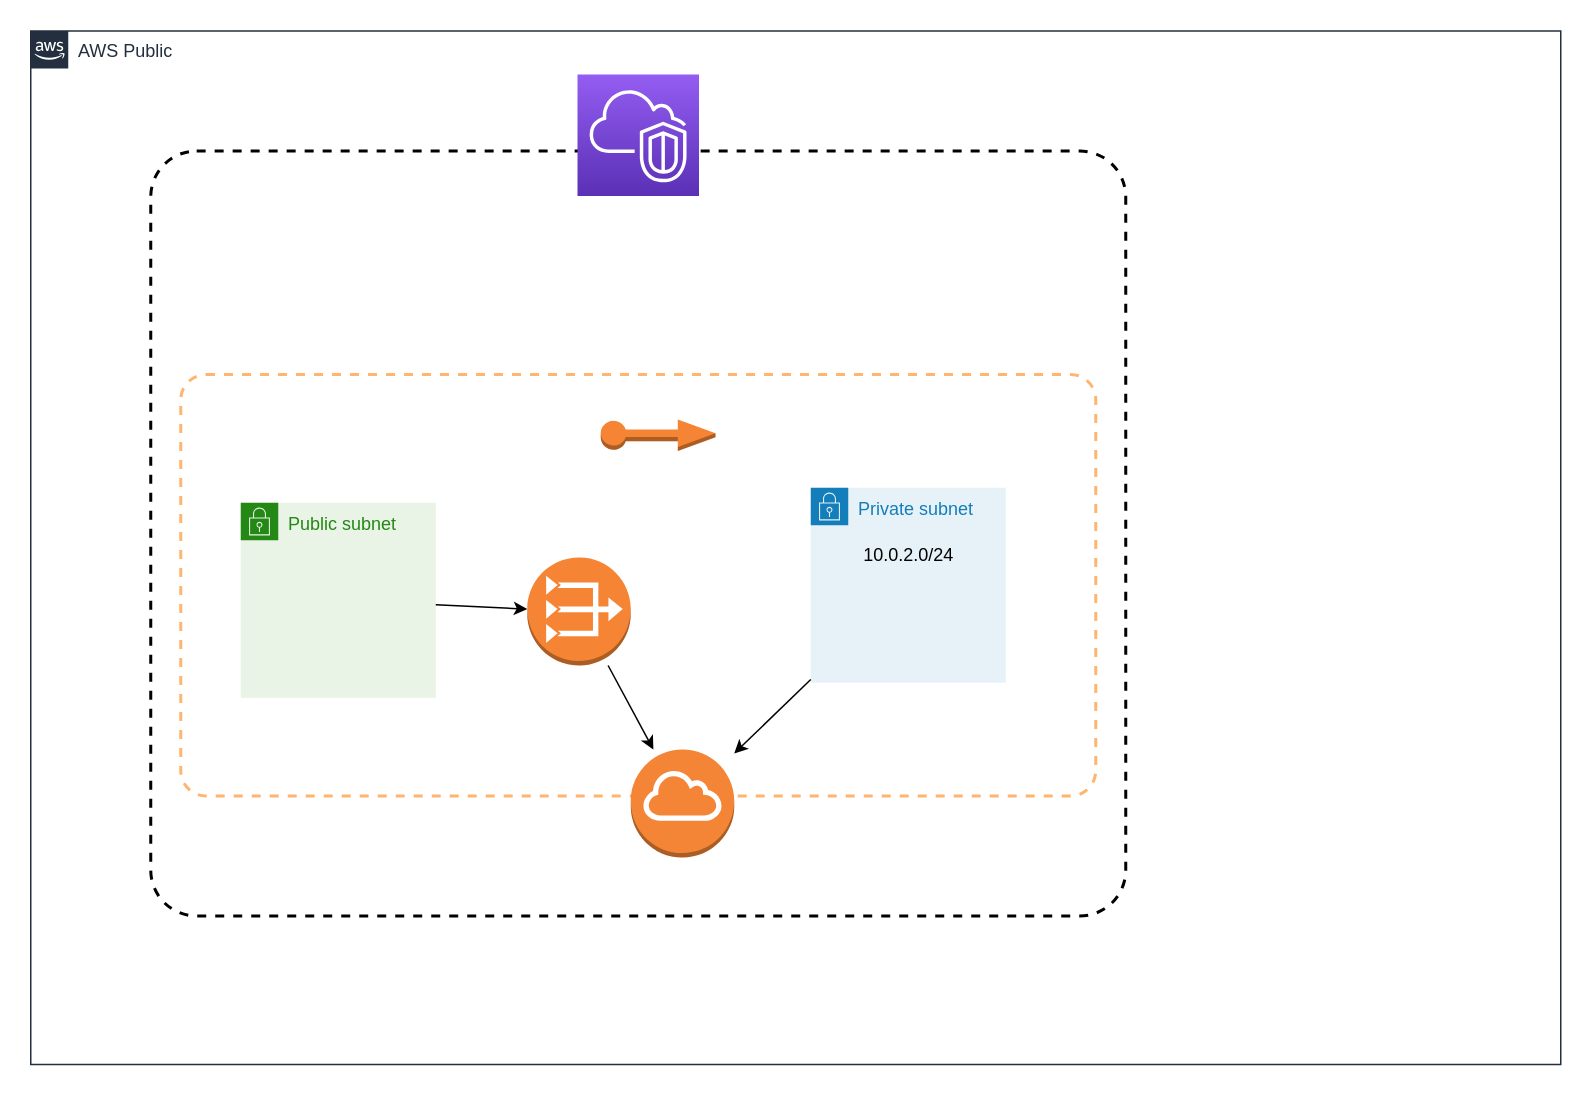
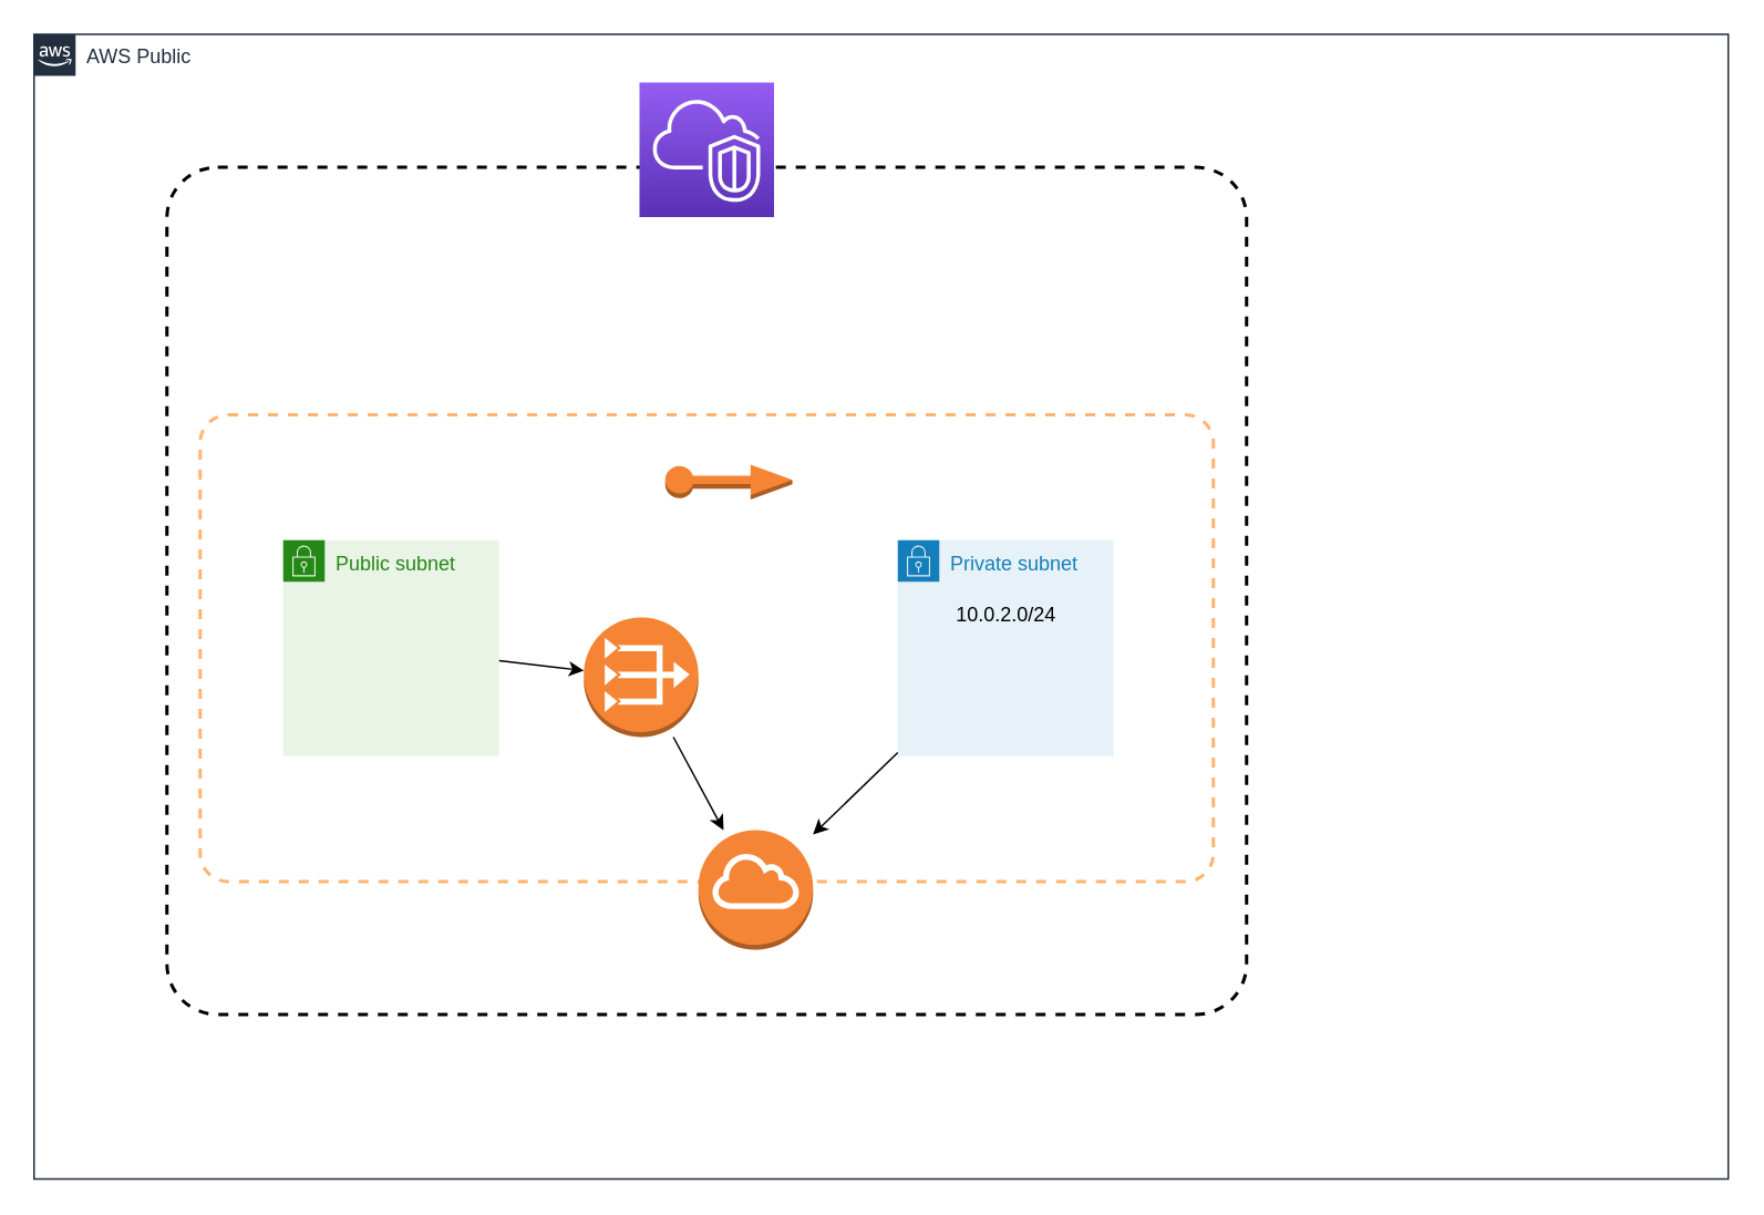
- <mxCell id="6" value="Public subnet" style="points=[[0,0],[0.25,0],[0.5,0],[0.75,0],[1,0],[1,0.25],[1,0.5],[1,0.75],[1,1],[0.75,1],[0.5,1],[0.25,1],[0,1],[0,0.75],[0,0.5],[0,0.25]];outlineConnect=0;gradientColor=none;html=1;whiteSpace=wrap;fontSize=12;fontStyle=0;container=1;pointerEvents=0;collapsible=0;recursiveResize=0;shape=mxgraph.aws4.group;grIcon=mxgraph.aws4.group_security_group;grStroke=0;strokeColor=#248814;fillColor=#E9F3E6;verticalAlign=top;align=left;spacingLeft=30;fontColor=#248814;dashed=0;" parent="2" vertex="1"><mxGeometry x="140" y="314.5" width="130" height="130" as="geometry" /></mxCell>
+ <mxCell id="6" value="Public subnet" style="points=[[0,0],[0.25,0],[0.5,0],[0.75,0],[1,0],[1,0.25],[1,0.5],[1,0.75],[1,1],[0.75,1],[0.5,1],[0.25,1],[0,1],[0,0.75],[0,0.5],[0,0.25]];outlineConnect=0;gradientColor=none;html=1;whiteSpace=wrap;fontSize=12;fontStyle=0;container=1;pointerEvents=0;collapsible=0;recursiveResize=0;shape=mxgraph.aws4.group;grIcon=mxgraph.aws4.group_security_group;grStroke=0;strokeColor=#248814;fillColor=#E9F3E6;verticalAlign=top;align=left;spacingLeft=30;fontColor=#248814;dashed=0;" parent="2" vertex="1"><mxGeometry x="150" y="304.5" width="130" height="130" as="geometry" /></mxCell>
